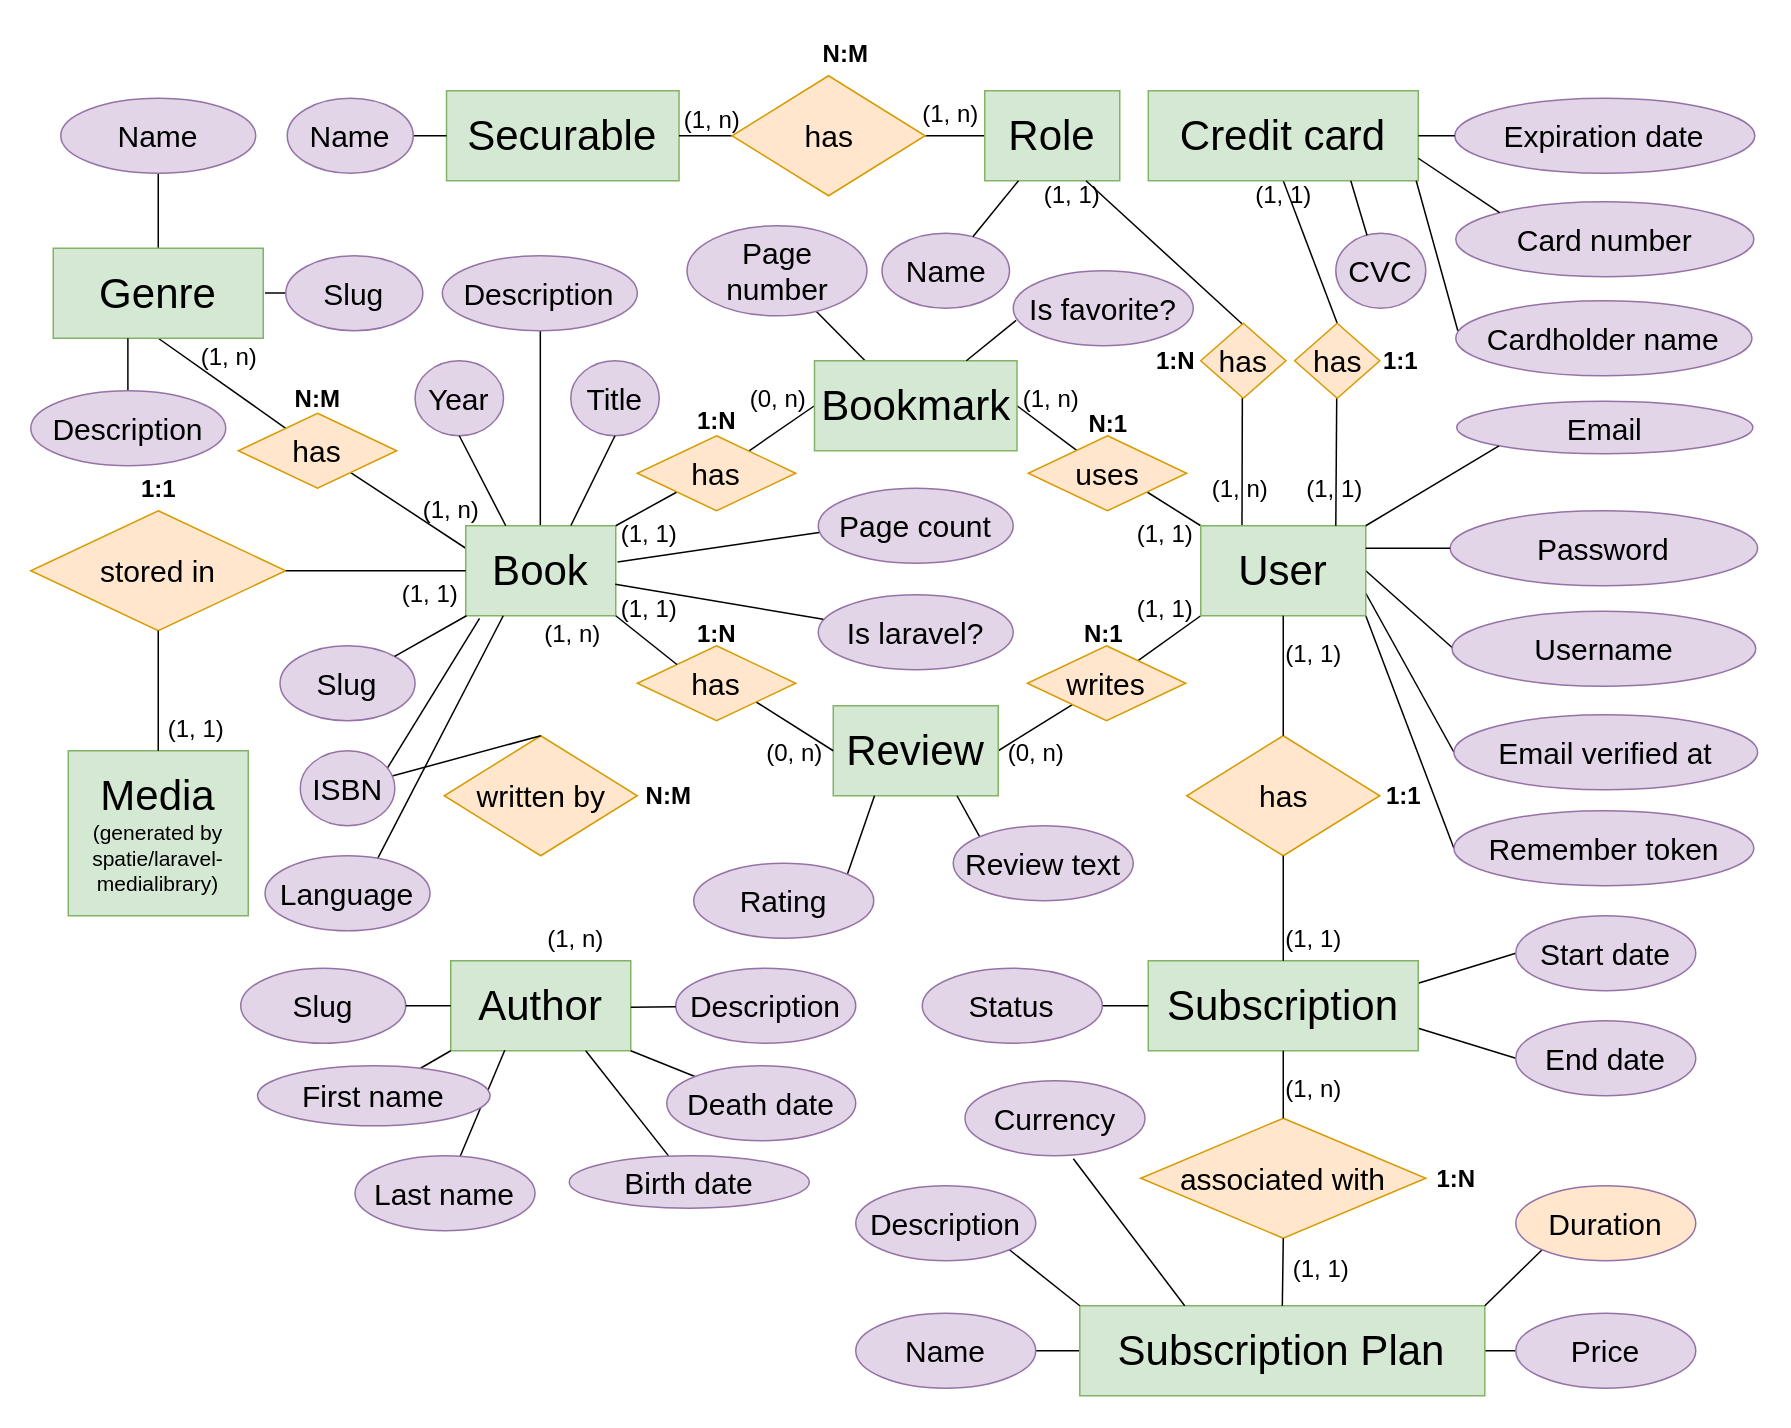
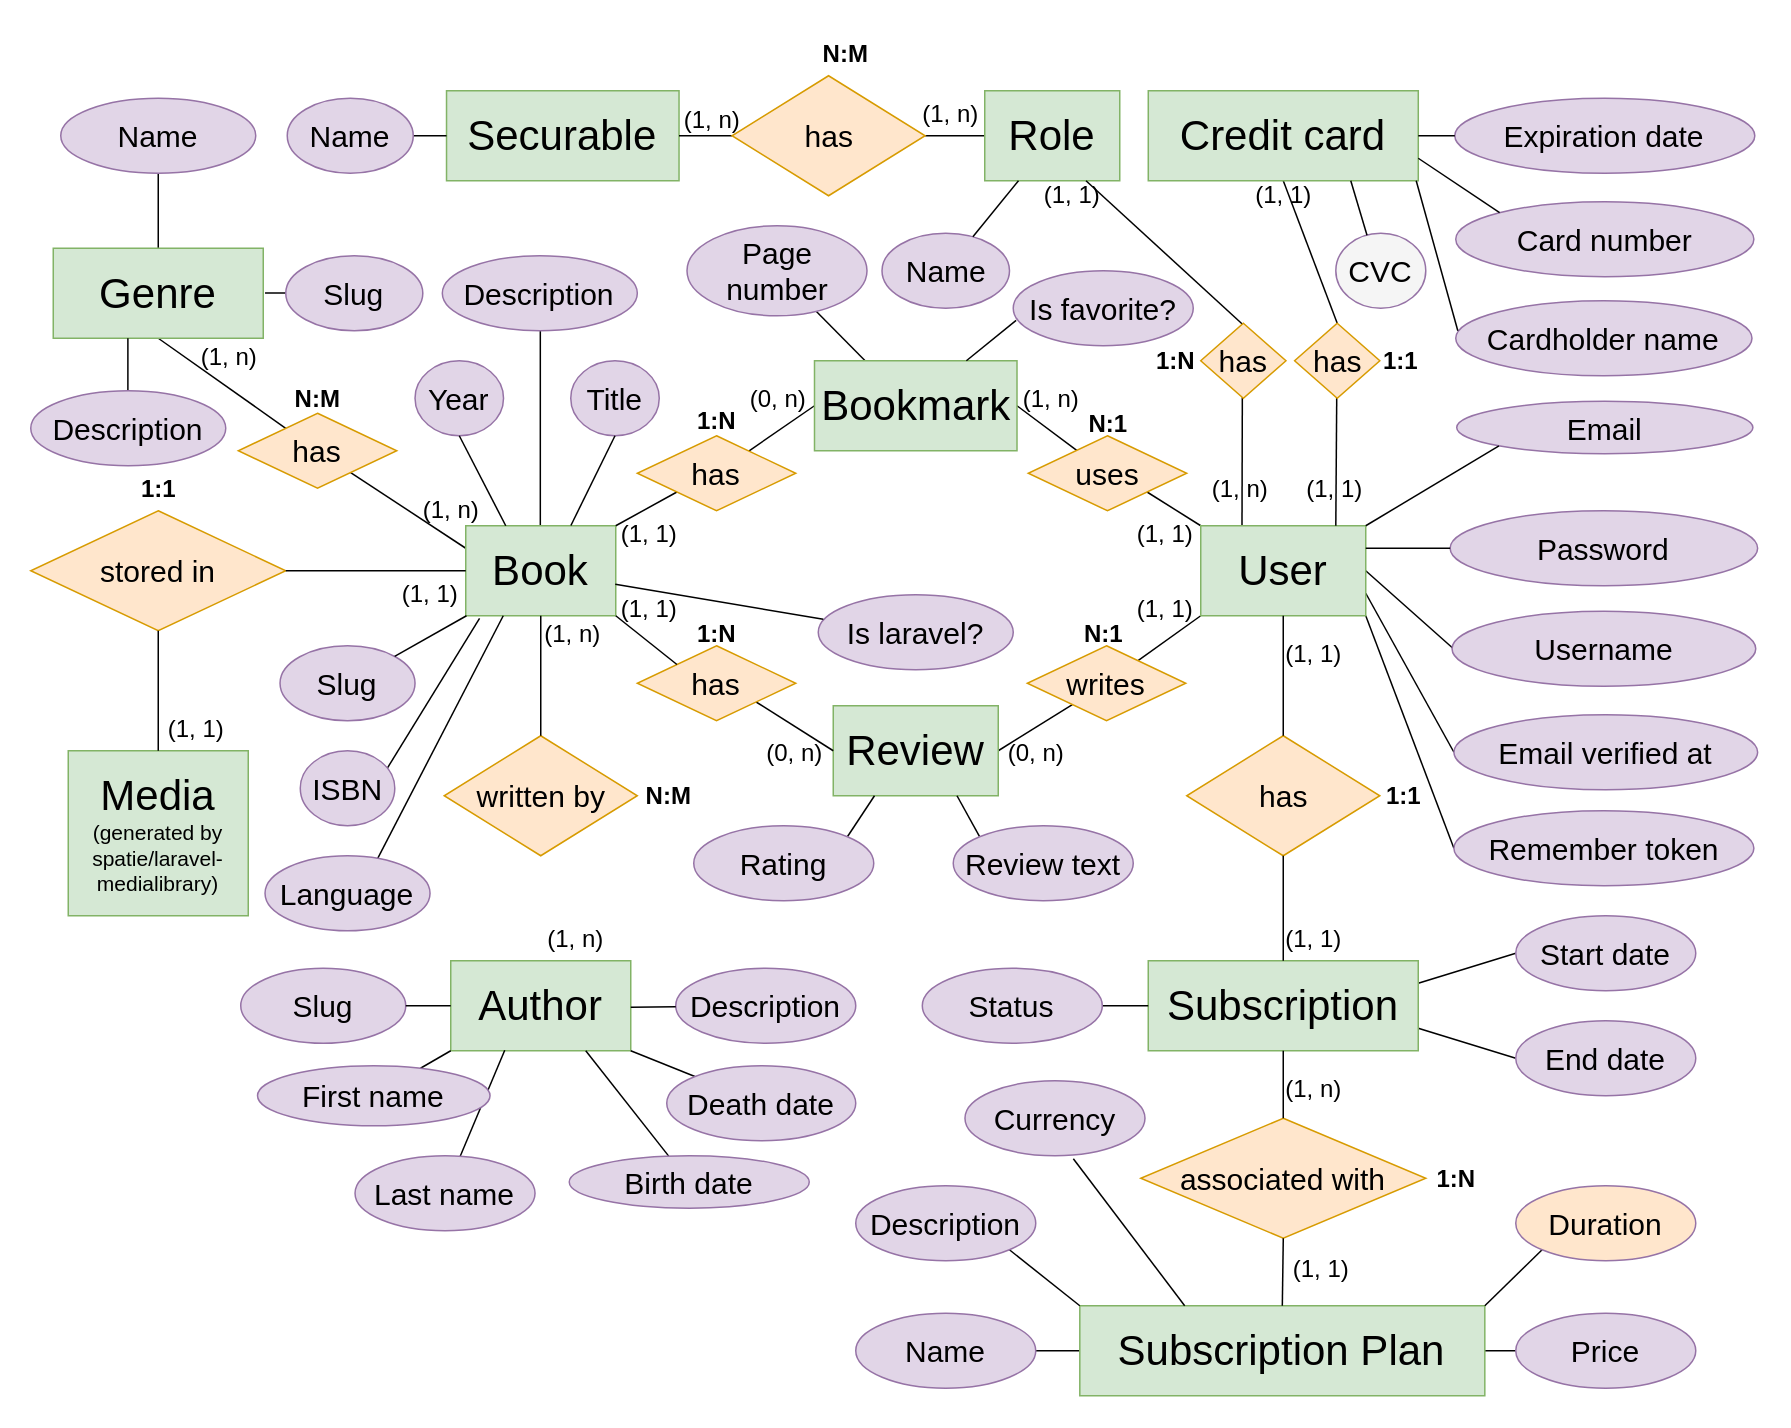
- <mxCell id="154" value="CVC" style="ellipse;whiteSpace=wrap;html=1;fillColor=#e1d5e7;strokeColor=#9673a6;fontSize=20;" vertex="1" parent="1"><mxGeometry x="890.04" y="155" width="59.98" height="50" as="geometry" /></mxCell>
+ <mxCell id="154" value="CVC" style="ellipse;whiteSpace=wrap;html=1;fillColor=#f5f5f5;strokeColor=#9673a6;fontSize=20;" vertex="1" parent="1"><mxGeometry x="890.04" y="155" width="59.98" height="50" as="geometry" /></mxCell>
- <mxCell id="131" value="Page count" style="ellipse;whiteSpace=wrap;html=1;fillColor=#e1d5e7;strokeColor=#9673a6;fontSize=20;" vertex="1" parent="1"><mxGeometry x="545" y="325" width="130" height="50" as="geometry" /></mxCell>
- <mxCell id="133" value="" style="endArrow=none;html=1;rounded=0;exitX=1.012;exitY=0.404;exitDx=0;exitDy=0;entryX=0.005;entryY=0.589;entryDx=0;entryDy=0;entryPerimeter=0;exitPerimeter=0;" edge="1" parent="1" source="5" target="131"><mxGeometry width="50" height="50" relative="1" as="geometry"><mxPoint x="411" y="379.67" as="sourcePoint" /><mxPoint x="531" y="379.67" as="targetPoint" /></mxGeometry></mxCell>
- <mxCell id="33" value="" style="endArrow=none;html=1;rounded=0;exitX=0.5;exitY=0;exitDx=0;exitDy=0;" parent="1" source="24" target="128" edge="1"><mxGeometry width="50" height="50" relative="1" as="geometry"><mxPoint x="290" y="500" as="sourcePoint" /><mxPoint x="340" y="450" as="targetPoint" /></mxGeometry></mxCell>
+ <mxCell id="33" value="" style="endArrow=none;html=1;rounded=0;entryX=0.5;entryY=1;entryDx=0;entryDy=0;exitX=0.5;exitY=0;exitDx=0;exitDy=0;" parent="1" source="24" target="5" edge="1"><mxGeometry width="50" height="50" relative="1" as="geometry"><mxPoint x="290" y="500" as="sourcePoint" /><mxPoint x="340" y="450" as="targetPoint" /></mxGeometry></mxCell>
- <mxCell id="102" value="Rating" style="ellipse;whiteSpace=wrap;html=1;fillColor=#e1d5e7;strokeColor=#9673a6;fontSize=20;" parent="1" vertex="1"><mxGeometry x="462" y="575" width="120" height="50" as="geometry" /></mxCell>
+ <mxCell id="102" value="Rating" style="ellipse;whiteSpace=wrap;html=1;fillColor=#e1d5e7;strokeColor=#9673a6;fontSize=20;" parent="1" vertex="1"><mxGeometry x="462" y="550" width="120" height="50" as="geometry" /></mxCell>
